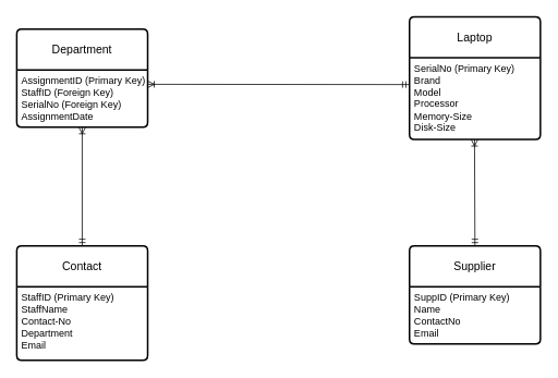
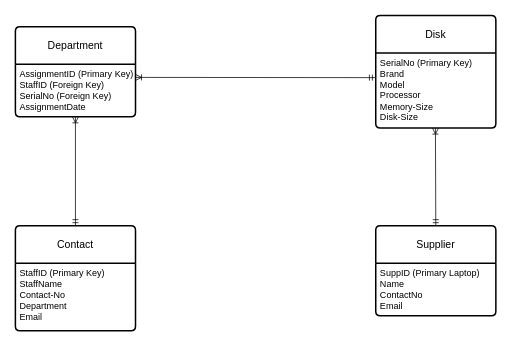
- <mxCell id="4" value="Laptop" style="swimlane;childLayout=stackLayout;horizontal=1;startSize=50;horizontalStack=0;rounded=1;fontSize=14;fontStyle=0;strokeWidth=2;resizeParent=0;resizeLast=1;shadow=0;dashed=0;align=center;arcSize=4;whiteSpace=wrap;html=1;" vertex="1" parent="1"><mxGeometry x="500" y="20" width="160" height="150" as="geometry" /></mxCell>
+ <mxCell id="4" value="Disk" style="swimlane;childLayout=stackLayout;horizontal=1;startSize=50;horizontalStack=0;rounded=1;fontSize=14;fontStyle=0;strokeWidth=2;resizeParent=0;resizeLast=1;shadow=0;dashed=0;align=center;arcSize=4;whiteSpace=wrap;html=1;" vertex="1" parent="1"><mxGeometry x="500" y="20" width="160" height="150" as="geometry" /></mxCell>
- <mxCell id="3" value="SuppID (Primary Key)&lt;br&gt;Name&amp;nbsp;&lt;br&gt;ContactNo&lt;br&gt;Email" style="align=left;strokeColor=none;fillColor=none;spacingLeft=4;fontSize=12;verticalAlign=top;resizable=0;rotatable=0;part=1;html=1;" vertex="1" parent="2"><mxGeometry y="50" width="160" height="70" as="geometry" /></mxCell>
+ <mxCell id="3" value="SuppID (Primary Laptop)&lt;br&gt;Name&amp;nbsp;&lt;br&gt;ContactNo&lt;br&gt;Email" style="align=left;strokeColor=none;fillColor=none;spacingLeft=4;fontSize=12;verticalAlign=top;resizable=0;rotatable=0;part=1;html=1;" vertex="1" parent="2"><mxGeometry y="50" width="160" height="70" as="geometry" /></mxCell>
